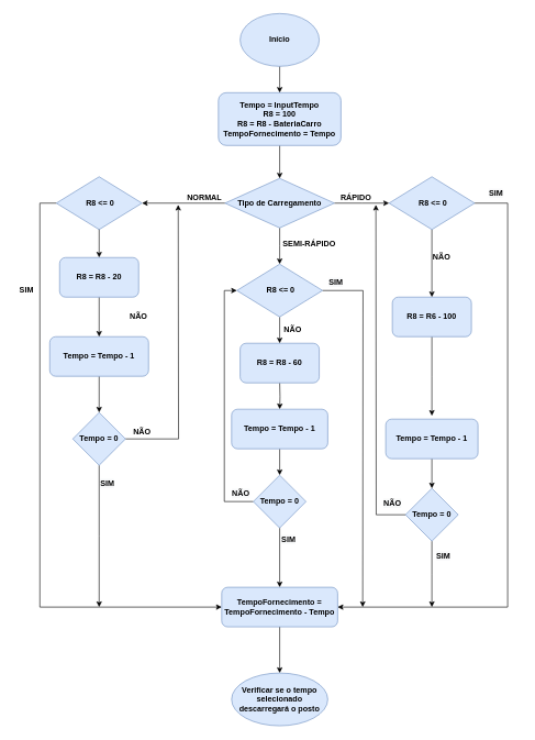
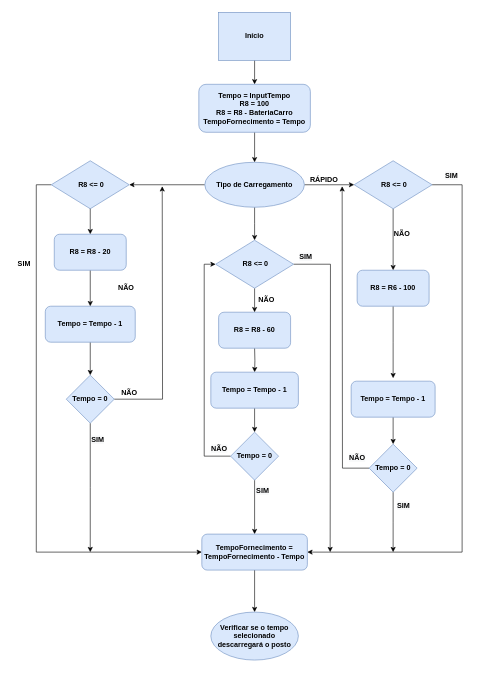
- <mxCell id="3" value="Início" style="ellipse;whiteSpace=wrap;html=1;fillColor=#dae8fc;strokeColor=#6c8ebf;fontStyle=1" vertex="1" parent="1"><mxGeometry x="364" y="20" width="120" height="80" as="geometry" /></mxCell>
+ <mxCell id="3" value="Início" style="whiteSpace=wrap;html=1;fillColor=#dae8fc;strokeColor=#6c8ebf;fontStyle=1;rounded=0;" vertex="1" parent="1"><mxGeometry x="364" y="20" width="120" height="80" as="geometry" /></mxCell>
- <mxCell id="11" value="NORMAL" style="text;html=1;strokeColor=none;fillColor=none;align=center;verticalAlign=middle;whiteSpace=wrap;rounded=0;fontStyle=1" vertex="1" parent="1"><mxGeometry x="290" y="290" width="40" height="20" as="geometry" /></mxCell>
- <mxCell id="9" value="Tipo de Carregamento" style="rhombus;whiteSpace=wrap;html=1;direction=south;fontStyle=1;fillColor=#dae8fc;strokeColor=#6c8ebf;" vertex="1" parent="1"><mxGeometry x="341" y="270" width="166" height="75" as="geometry" /></mxCell>
+ <mxCell id="9" value="Tipo de Carregamento" style="ellipse;whiteSpace=wrap;html=1;direction=south;fontStyle=1;fillColor=#dae8fc;strokeColor=#6c8ebf;" vertex="1" parent="1"><mxGeometry x="341" y="270" width="166" height="75" as="geometry" /></mxCell>
- <mxCell id="12" value="SEMI-RÁPIDO" style="text;html=1;strokeColor=none;fillColor=none;align=center;verticalAlign=middle;whiteSpace=wrap;rounded=0;fontStyle=1" vertex="1" parent="1"><mxGeometry x="424" y="360" width="90" height="20" as="geometry" /></mxCell>
